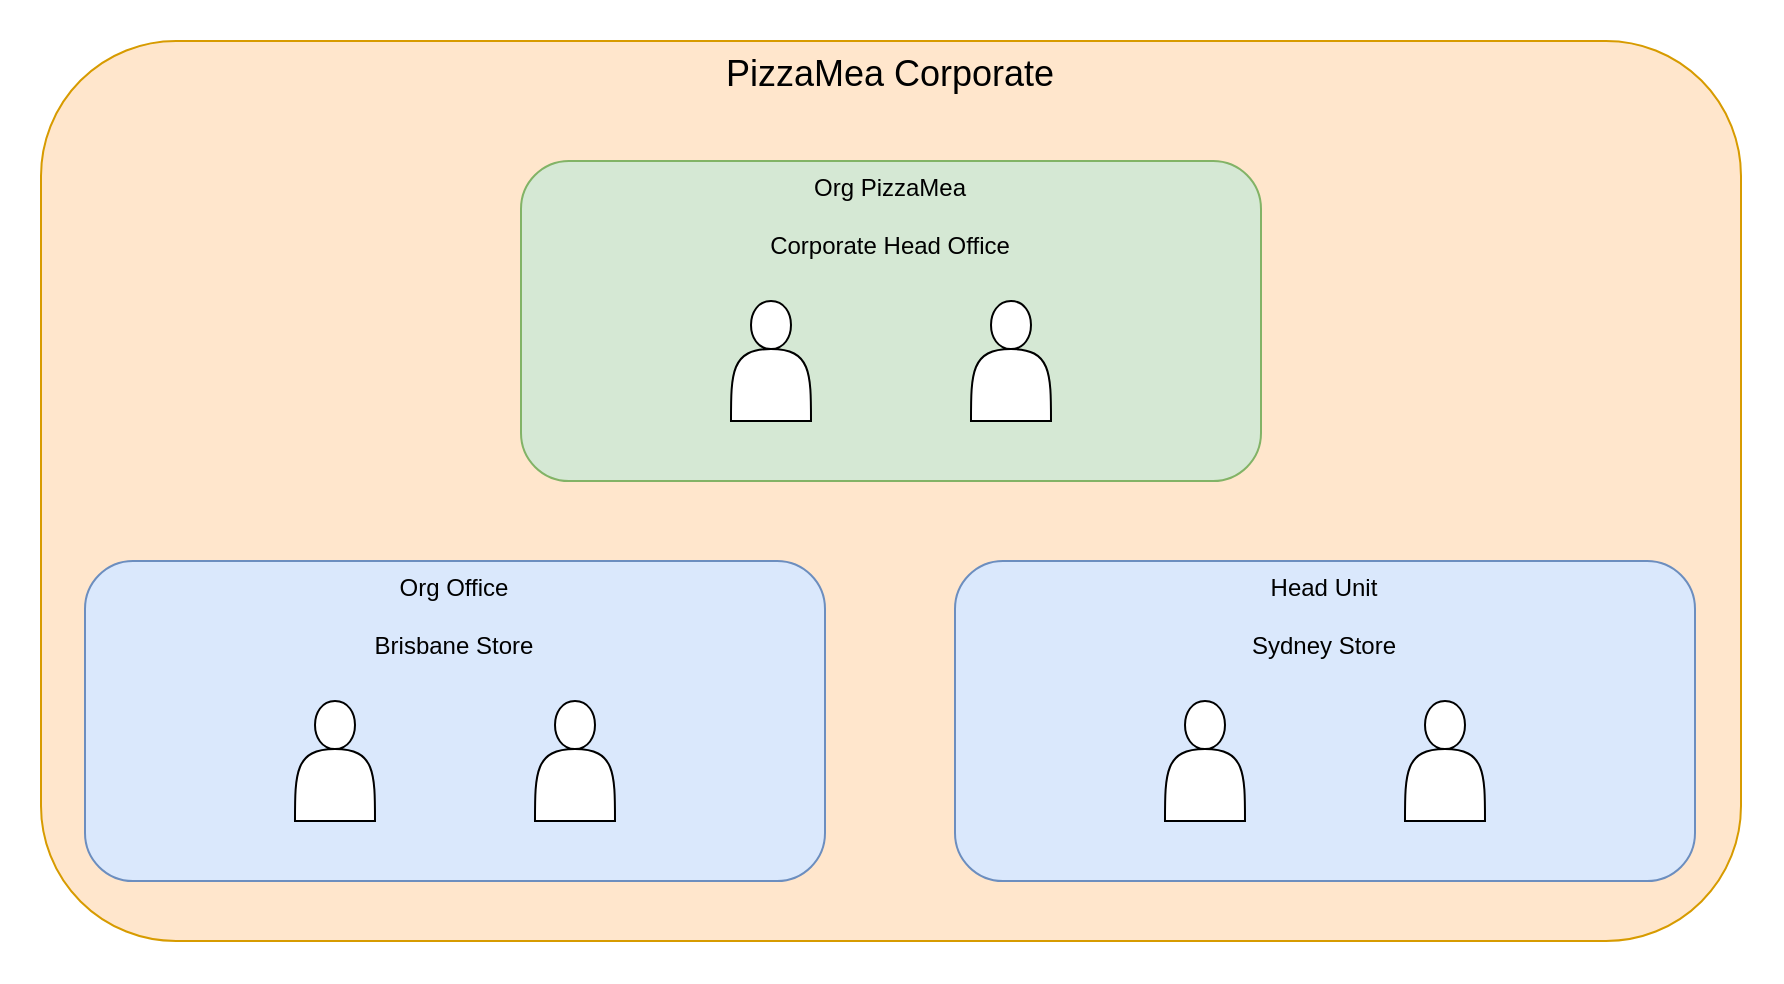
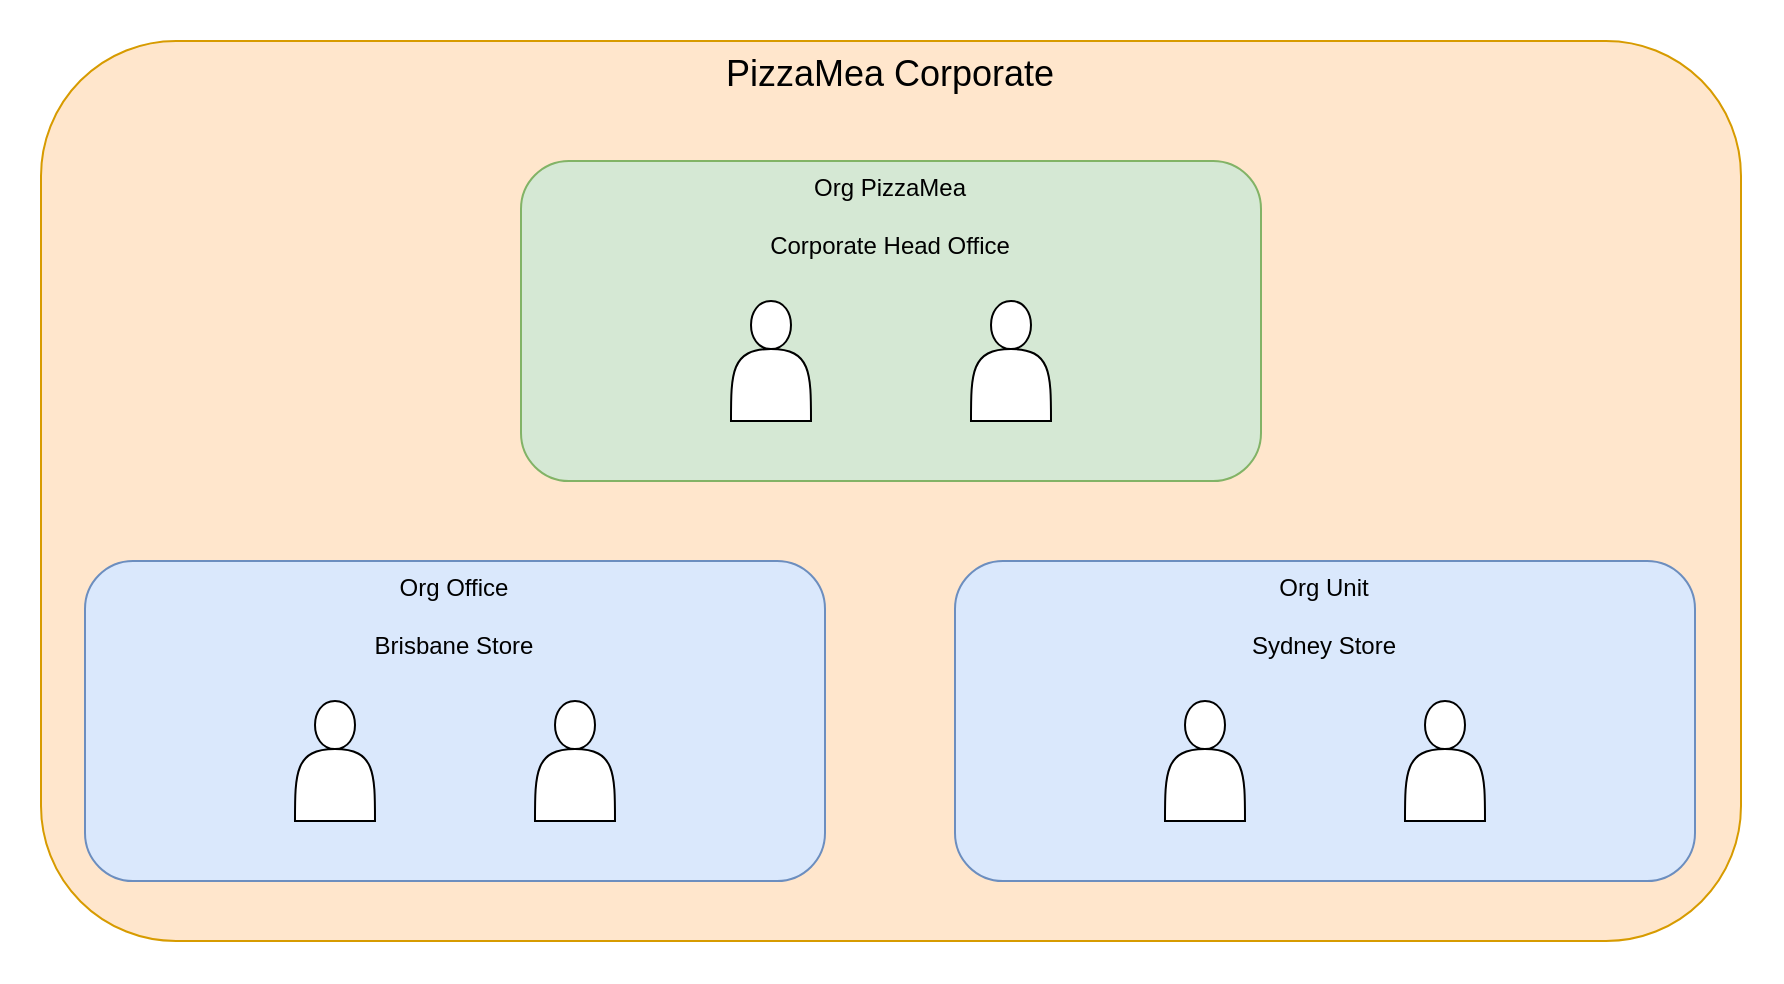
- <mxCell id="13" value="Head Unit&lt;br&gt;&lt;br&gt;Sydney Store" style="rounded=1;whiteSpace=wrap;html=1;fillColor=#dae8fc;strokeColor=#6c8ebf;verticalAlign=top;" vertex="1" parent="12"><mxGeometry width="370" height="160" as="geometry" /></mxCell>
+ <mxCell id="13" value="Org Unit&lt;br&gt;&lt;br&gt;Sydney Store" style="rounded=1;whiteSpace=wrap;html=1;fillColor=#dae8fc;strokeColor=#6c8ebf;verticalAlign=top;" vertex="1" parent="12"><mxGeometry width="370" height="160" as="geometry" /></mxCell>
